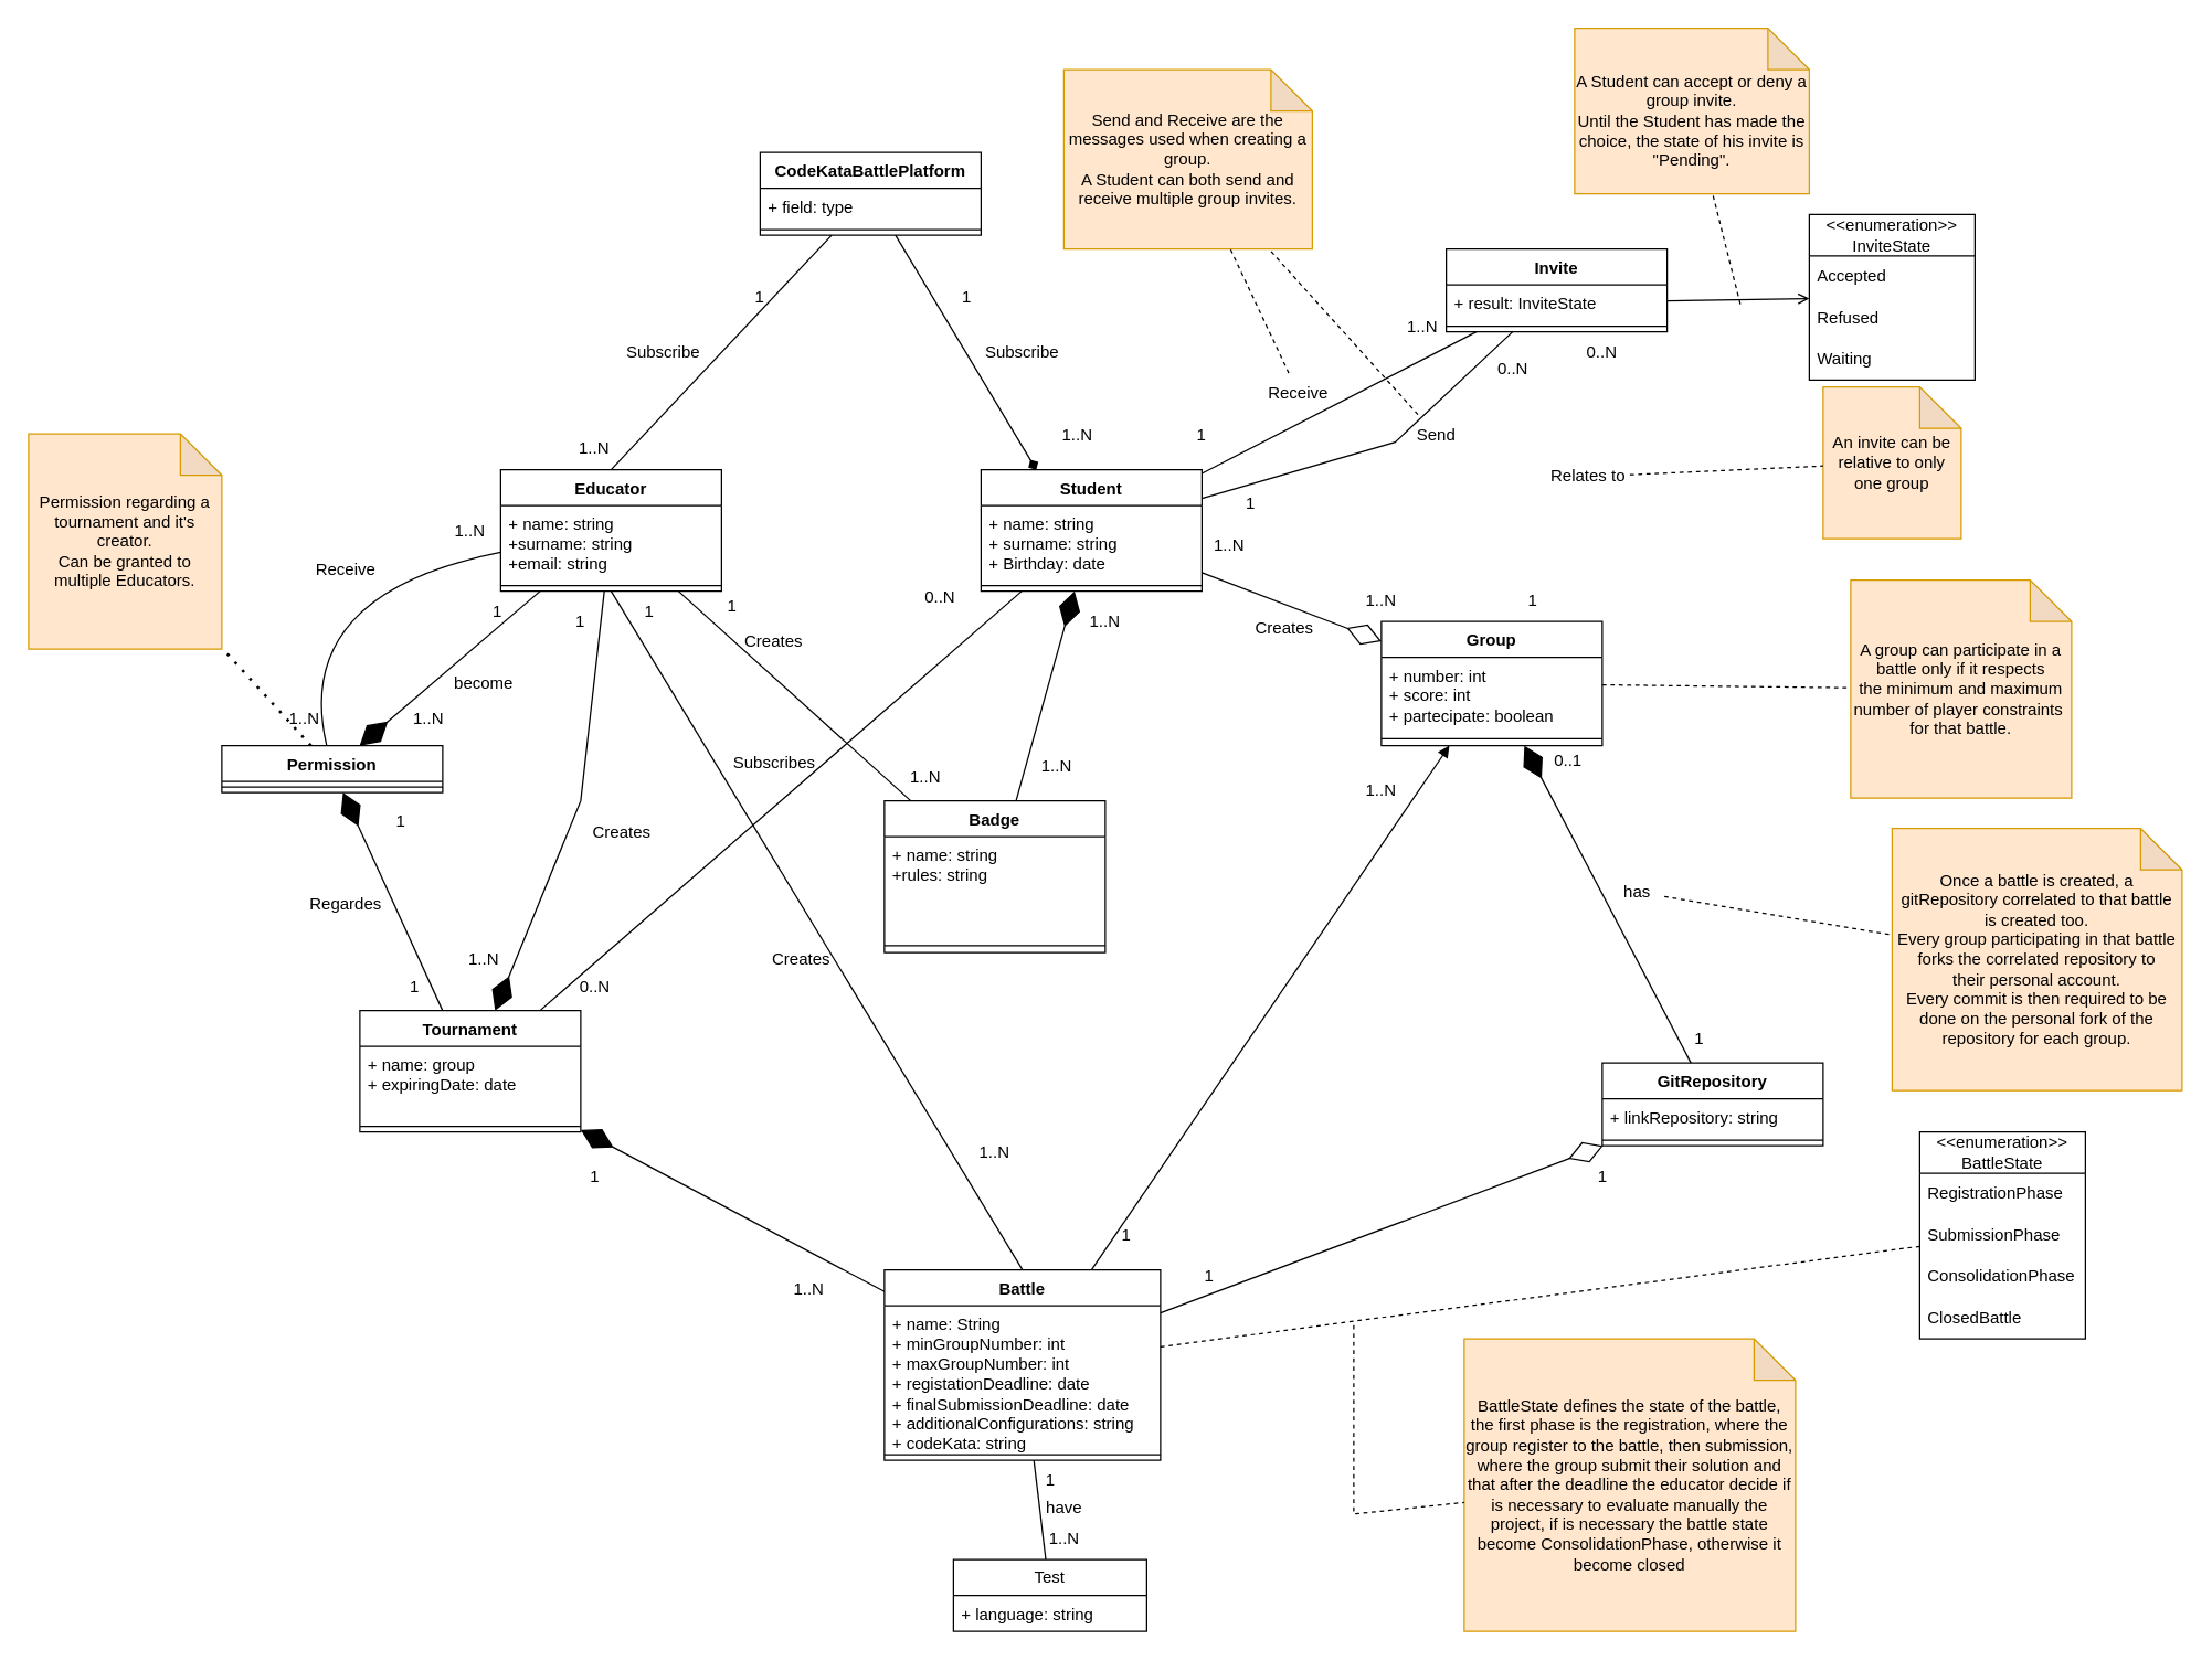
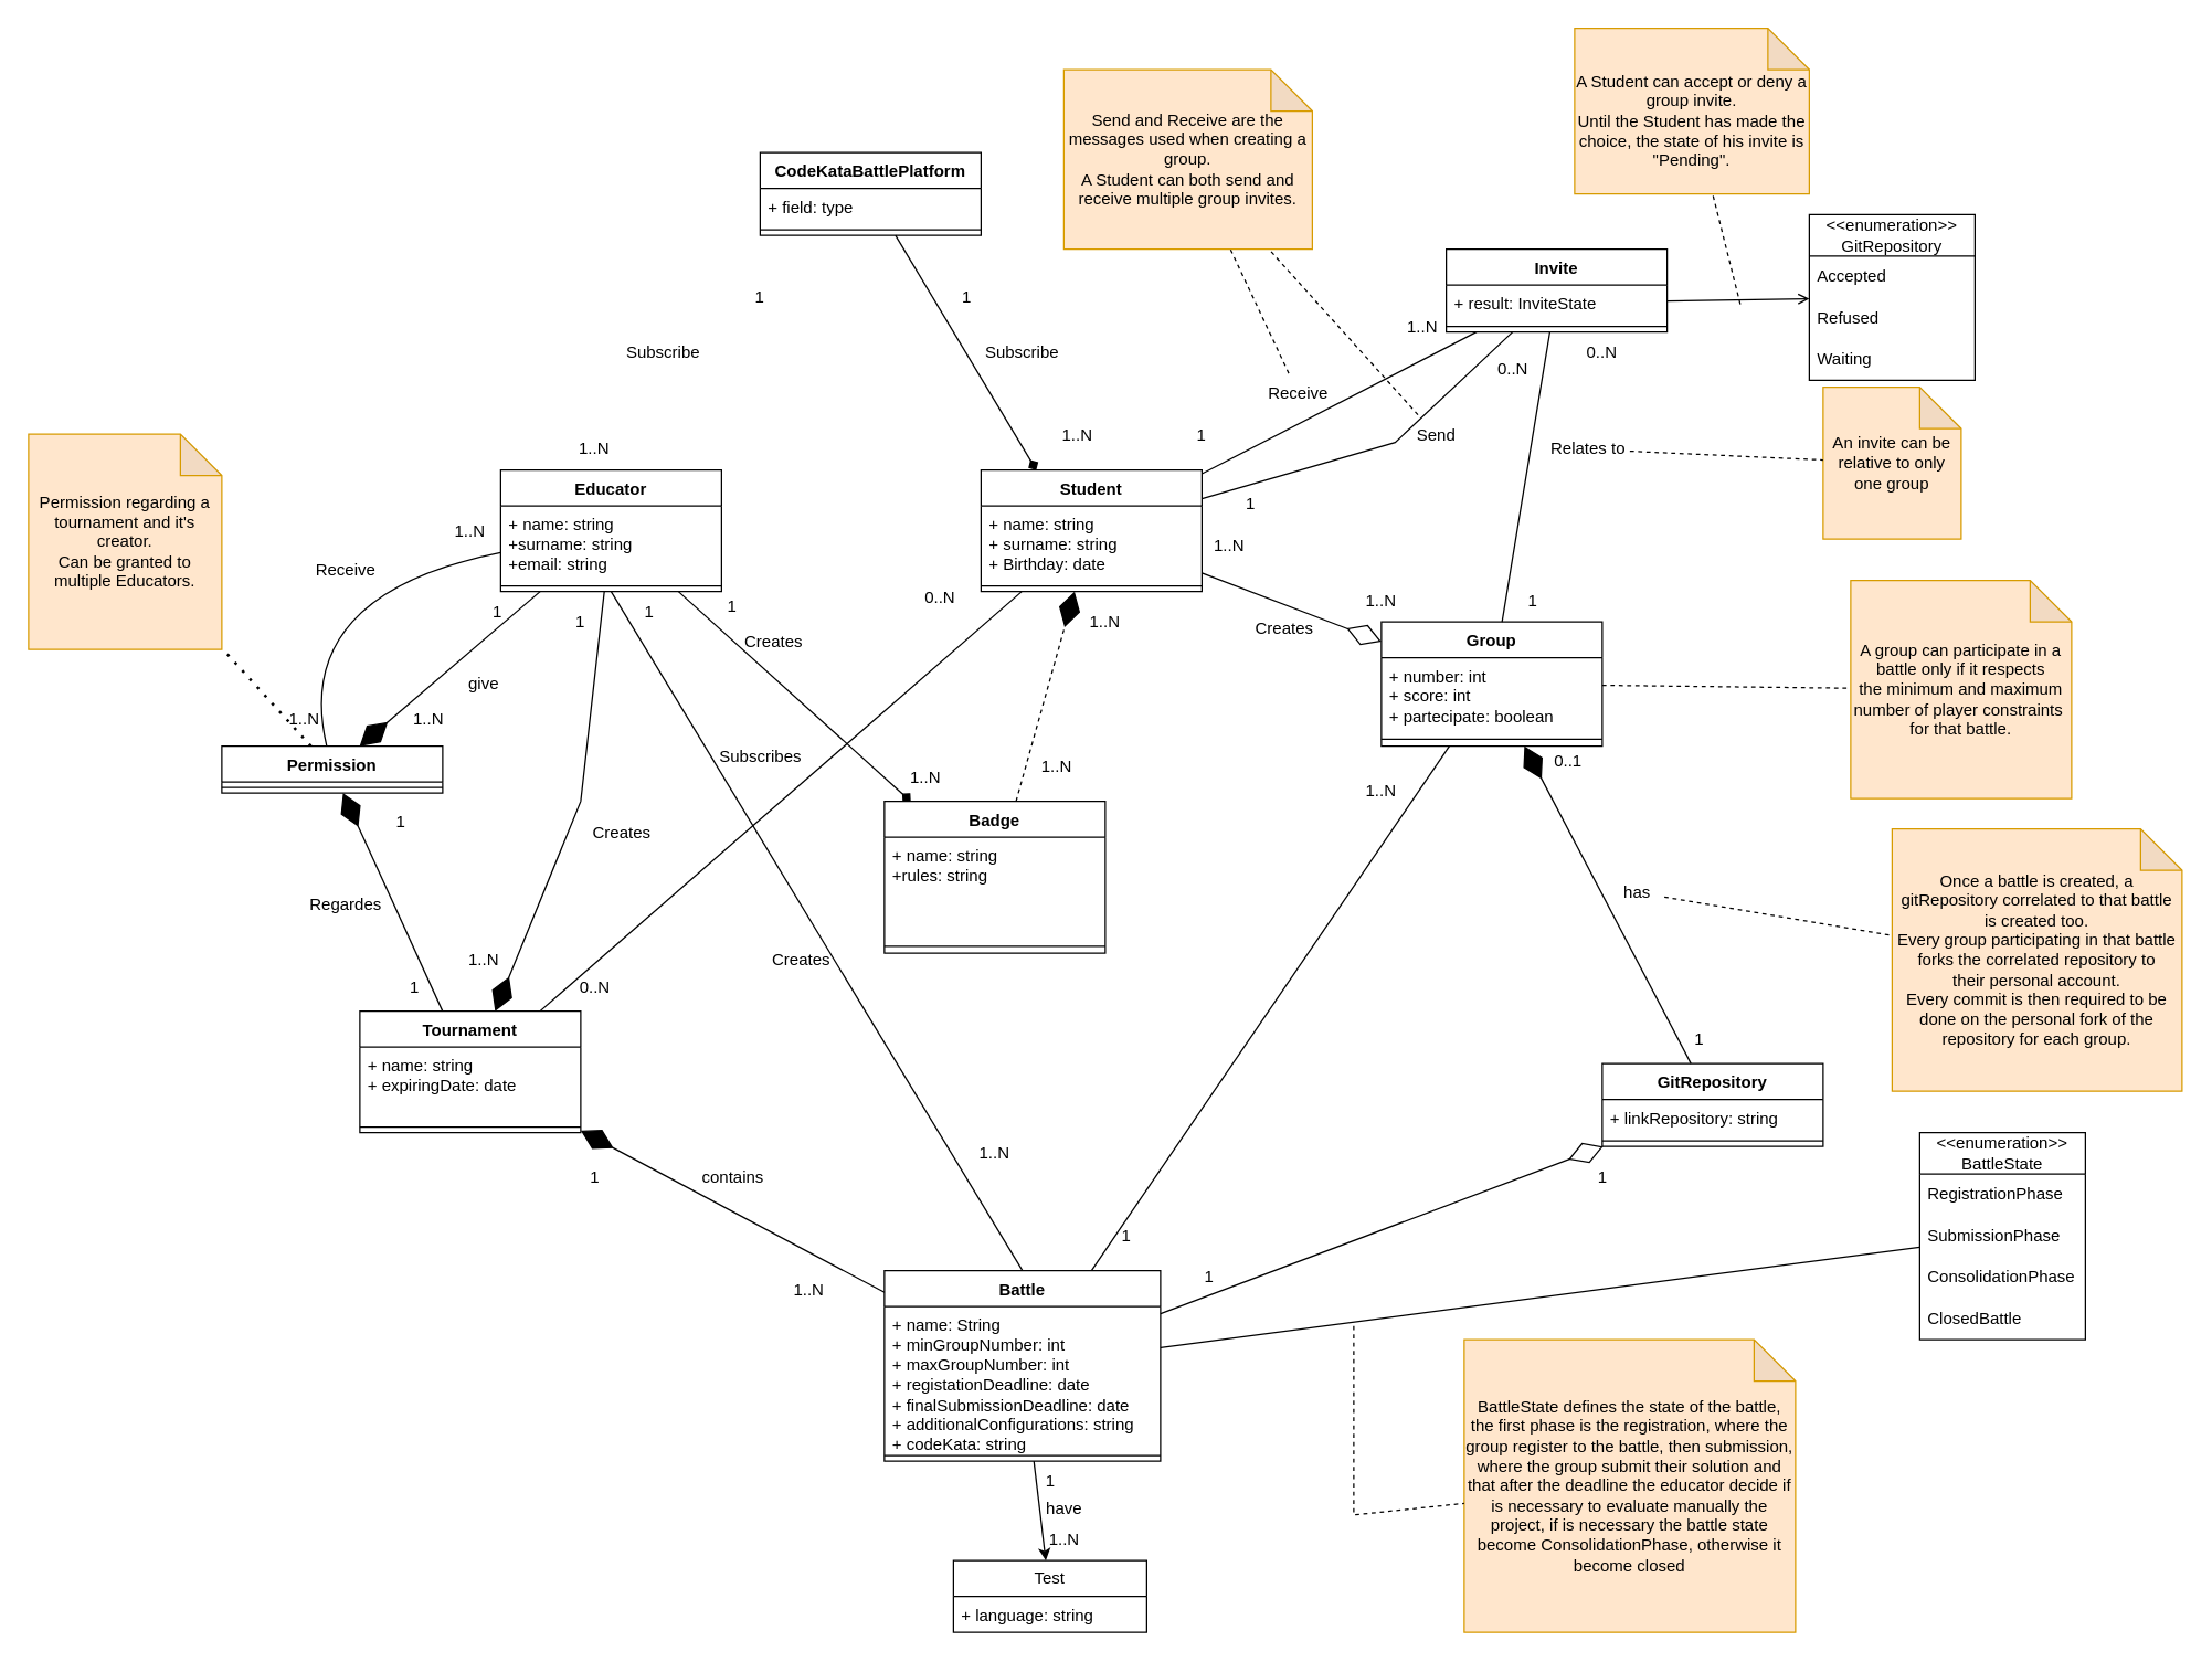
- <mxCell id="111" value="&amp;lt;&amp;lt;enumeration&amp;gt;&amp;gt;&lt;br&gt;InviteState" style="swimlane;fontStyle=0;childLayout=stackLayout;horizontal=1;startSize=30;horizontalStack=0;resizeParent=1;resizeParentMax=0;resizeLast=0;collapsible=1;marginBottom=0;whiteSpace=wrap;html=1;" parent="1" vertex="1"><mxGeometry x="1310" y="155" width="120" height="120" as="geometry" /></mxCell>
+ <mxCell id="111" value="&amp;lt;&amp;lt;enumeration&amp;gt;&amp;gt;&lt;br&gt;GitRepository" style="swimlane;fontStyle=0;childLayout=stackLayout;horizontal=1;startSize=30;horizontalStack=0;resizeParent=1;resizeParentMax=0;resizeLast=0;collapsible=1;marginBottom=0;whiteSpace=wrap;html=1;" parent="1" vertex="1"><mxGeometry x="1310" y="155" width="120" height="120" as="geometry" /></mxCell>
- <mxCell id="11" value="" style="endArrow=none;html=1;rounded=0;entryX=0.5;entryY=0;entryDx=0;entryDy=0;" parent="1" source="2" target="5" edge="1"><mxGeometry relative="1" as="geometry"><mxPoint x="600" y="360" as="sourcePoint" /><mxPoint x="760" y="360" as="targetPoint" /></mxGeometry></mxCell>
- <mxCell id="58" value="Relates to" style="text;html=1;strokeColor=none;fillColor=none;align=center;verticalAlign=middle;whiteSpace=wrap;rounded=0;" parent="1" vertex="1"><mxGeometry x="1120" y="330" width="60" height="30" as="geometry" /></mxCell>
+ <mxCell id="58" value="Relates to" style="text;html=1;strokeColor=none;fillColor=none;align=center;verticalAlign=middle;whiteSpace=wrap;rounded=0;" parent="1" vertex="1"><mxGeometry x="1120" y="310" width="60" height="30" as="geometry" /></mxCell>
+ <mxCell id="57" value="" style="endArrow=none;html=1;rounded=0;" parent="1" source="19" target="53" edge="1"><mxGeometry relative="1" as="geometry"><mxPoint x="880" y="357" as="sourcePoint" /><mxPoint x="1005" y="300" as="targetPoint" /></mxGeometry></mxCell>
- <mxCell id="100" value="become" style="text;html=1;strokeColor=none;fillColor=none;align=center;verticalAlign=middle;whiteSpace=wrap;rounded=0;" parent="1" vertex="1"><mxGeometry x="320" y="480" width="60" height="30" as="geometry" /></mxCell>
+ <mxCell id="100" value="give" style="text;html=1;strokeColor=none;fillColor=none;align=center;verticalAlign=middle;whiteSpace=wrap;rounded=0;" parent="1" vertex="1"><mxGeometry x="320" y="480" width="60" height="30" as="geometry" /></mxCell>
- <mxCell id="98" value="" style="endArrow=diamondThin;endFill=1;endSize=24;html=1;rounded=0;" parent="1" source="41" target="8" edge="1"><mxGeometry width="160" relative="1" as="geometry"><mxPoint x="850" y="590" as="sourcePoint" /><mxPoint x="1010" y="590" as="targetPoint" /></mxGeometry></mxCell>
+ <mxCell id="98" value="" style="endArrow=diamondThin;endFill=1;endSize=24;html=1;rounded=0;dashed=1;" parent="1" source="41" target="8" edge="1"><mxGeometry width="160" relative="1" as="geometry"><mxPoint x="850" y="590" as="sourcePoint" /><mxPoint x="1010" y="590" as="targetPoint" /></mxGeometry></mxCell>
- <mxCell id="37" value="" style="endArrow=block;html=1;rounded=0;exitX=0.75;exitY=0;exitDx=0;exitDy=0;" parent="1" source="28" target="19" edge="1"><mxGeometry width="50" height="50" relative="1" as="geometry"><mxPoint x="900" y="690" as="sourcePoint" /><mxPoint x="950" y="640" as="targetPoint" /></mxGeometry></mxCell>
+ <mxCell id="37" value="" style="endArrow=none;html=1;rounded=0;exitX=0.75;exitY=0;exitDx=0;exitDy=0;" parent="1" source="28" target="19" edge="1"><mxGeometry width="50" height="50" relative="1" as="geometry"><mxPoint x="900" y="690" as="sourcePoint" /><mxPoint x="950" y="640" as="targetPoint" /></mxGeometry></mxCell>
- <mxCell id="121" value="Subscribes" style="text;html=1;align=center;verticalAlign=middle;resizable=0;points=[];autosize=1;strokeColor=none;fillColor=none;" parent="1" vertex="1"><mxGeometry x="520" y="538" width="80" height="30" as="geometry" /></mxCell>
+ <mxCell id="121" value="Subscribes" style="text;html=1;align=center;verticalAlign=middle;resizable=0;points=[];autosize=1;strokeColor=none;fillColor=none;" parent="1" vertex="1"><mxGeometry x="510" y="533" width="80" height="30" as="geometry" /></mxCell>
- <mxCell id="44" value="" style="endArrow=none;html=1;rounded=0;" parent="1" source="5" target="41" edge="1"><mxGeometry relative="1" as="geometry"><mxPoint x="510" y="440" as="sourcePoint" /><mxPoint x="1030" y="170" as="targetPoint" /></mxGeometry></mxCell>
+ <mxCell id="44" value="" style="endArrow=diamond;html=1;rounded=0;" parent="1" source="5" target="41" edge="1"><mxGeometry relative="1" as="geometry"><mxPoint x="510" y="440" as="sourcePoint" /><mxPoint x="1030" y="170" as="targetPoint" /></mxGeometry></mxCell>
- <mxCell id="26" value="+ name: group&lt;br&gt;+ expiringDate: date&lt;br&gt;" style="text;strokeColor=none;fillColor=none;align=left;verticalAlign=top;spacingLeft=4;spacingRight=4;overflow=hidden;rotatable=0;points=[[0,0.5],[1,0.5]];portConstraint=eastwest;whiteSpace=wrap;html=1;" parent="25" vertex="1"><mxGeometry y="26" width="160" height="54" as="geometry" /></mxCell>
+ <mxCell id="26" value="+ name: string&lt;br&gt;+ expiringDate: date&lt;br&gt;" style="text;strokeColor=none;fillColor=none;align=left;verticalAlign=top;spacingLeft=4;spacingRight=4;overflow=hidden;rotatable=0;points=[[0,0.5],[1,0.5]];portConstraint=eastwest;whiteSpace=wrap;html=1;" parent="25" vertex="1"><mxGeometry y="26" width="160" height="54" as="geometry" /></mxCell>
+ <mxCell id="92" value="contains" style="text;html=1;align=center;verticalAlign=middle;resizable=0;points=[];autosize=1;strokeColor=none;fillColor=none;" parent="1" vertex="1"><mxGeometry x="495" y="838" width="70" height="30" as="geometry" /></mxCell>
- <mxCell id="129" value="" style="endArrow=none;html=1;rounded=0;dashed=1;" edge="1" parent="1" source="28" target="124"><mxGeometry width="50" height="50" relative="1" as="geometry"><mxPoint x="1000" y="1010" as="sourcePoint" /><mxPoint x="1050" y="960" as="targetPoint" /></mxGeometry></mxCell>
+ <mxCell id="129" value="" style="endArrow=none;html=1;rounded=0;" edge="1" parent="1" source="28" target="124"><mxGeometry width="50" height="50" relative="1" as="geometry"><mxPoint x="1000" y="1010" as="sourcePoint" /><mxPoint x="1050" y="960" as="targetPoint" /></mxGeometry></mxCell>
- <mxCell id="52" value="" style="endArrow=none;html=1;rounded=0;" parent="1" source="28" target="50" edge="1"><mxGeometry relative="1" as="geometry"><mxPoint x="600" y="1120" as="sourcePoint" /><mxPoint x="760" y="1120" as="targetPoint" /></mxGeometry></mxCell>
+ <mxCell id="52" value="" style="endArrow=classic;html=1;rounded=0;" parent="1" source="28" target="50" edge="1"><mxGeometry relative="1" as="geometry"><mxPoint x="600" y="1120" as="sourcePoint" /><mxPoint x="760" y="1120" as="targetPoint" /></mxGeometry></mxCell>
